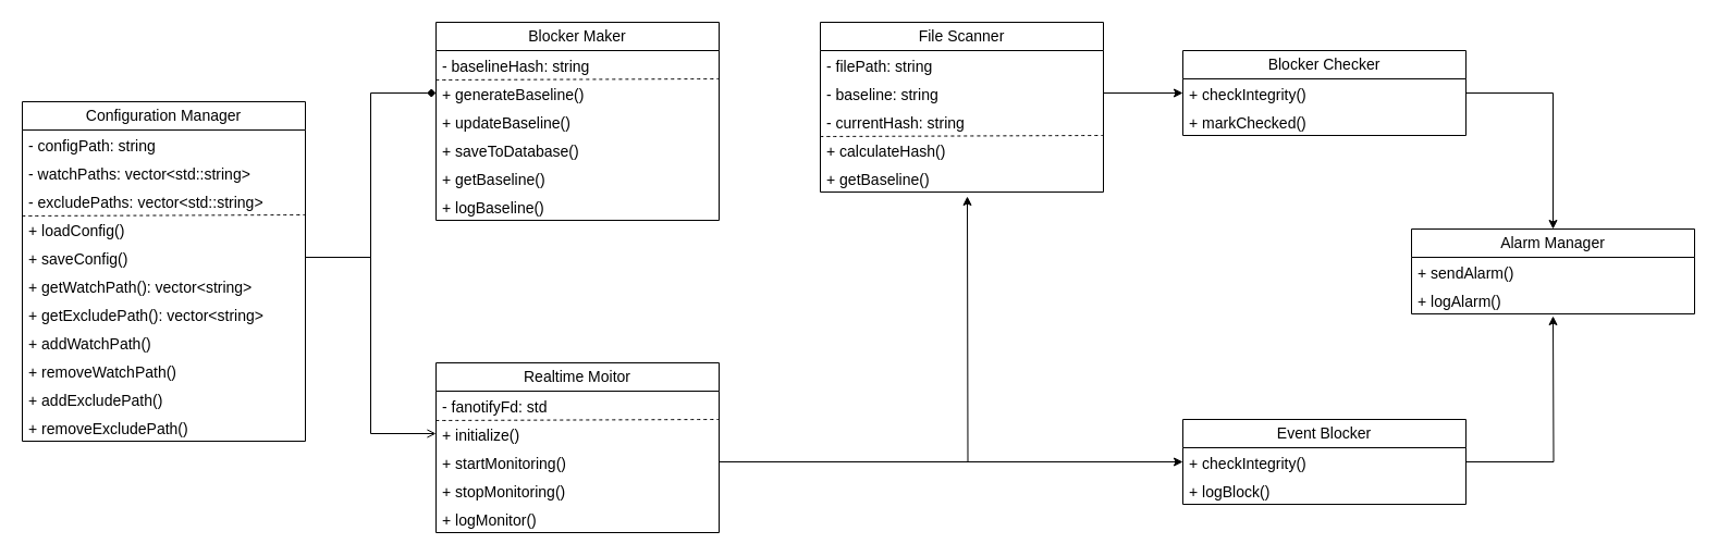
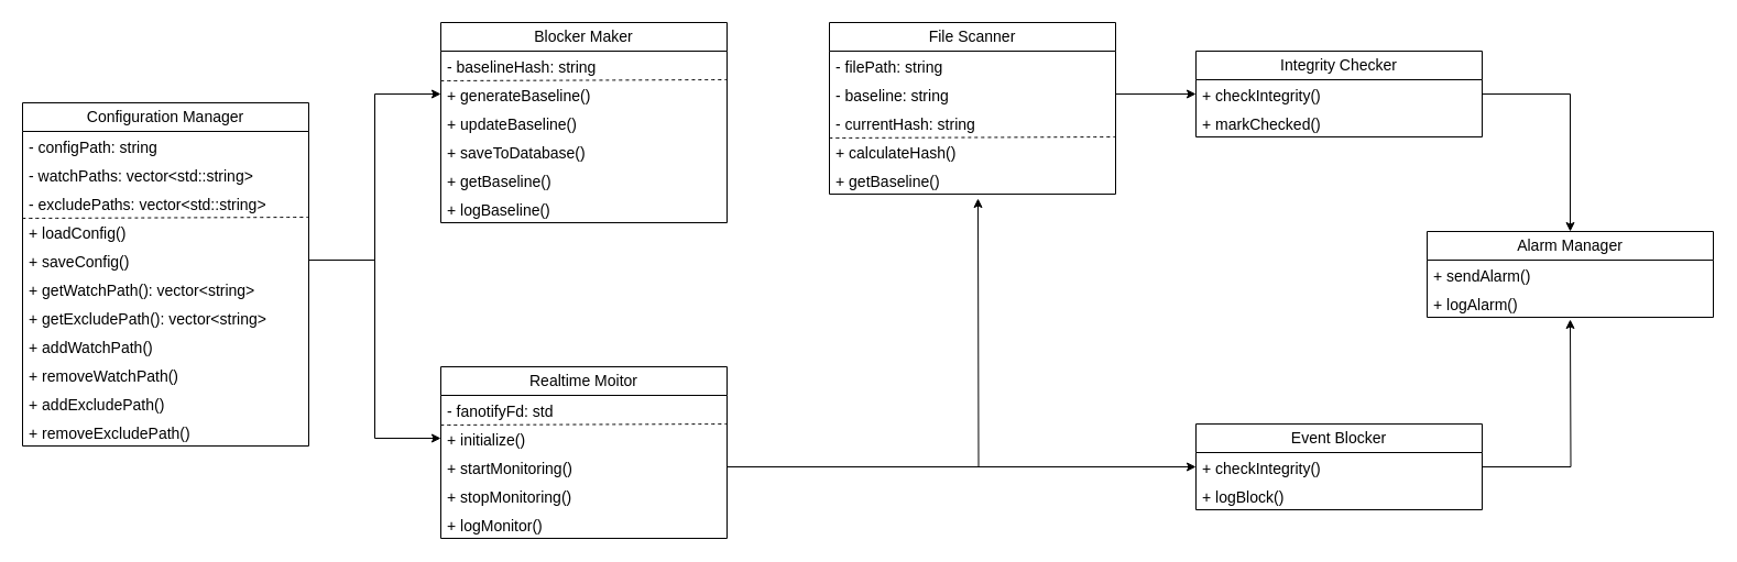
- <mxCell id="45" value="Blocker Checker" style="swimlane;fontStyle=0;childLayout=stackLayout;horizontal=1;startSize=26;fillColor=none;horizontalStack=0;resizeParent=1;resizeParentMax=0;resizeLast=0;collapsible=1;marginBottom=0;whiteSpace=wrap;html=1;fontSize=14;" parent="1" vertex="1"><mxGeometry x="1086" y="46" width="260" height="78" as="geometry" /></mxCell>
+ <mxCell id="45" value="Integrity Checker" style="swimlane;fontStyle=0;childLayout=stackLayout;horizontal=1;startSize=26;fillColor=none;horizontalStack=0;resizeParent=1;resizeParentMax=0;resizeLast=0;collapsible=1;marginBottom=0;whiteSpace=wrap;html=1;fontSize=14;" parent="1" vertex="1"><mxGeometry x="1086" y="46" width="260" height="78" as="geometry" /></mxCell>
- <mxCell id="43" style="edgeStyle=orthogonalEdgeStyle;rounded=0;orthogonalLoop=1;jettySize=auto;html=1;exitX=1;exitY=0.5;exitDx=0;exitDy=0;entryX=0;entryY=0.5;entryDx=0;entryDy=0;fontSize=14;endArrow=diamond;" parent="1" source="7" target="17" edge="1"><mxGeometry relative="1" as="geometry" /></mxCell>
+ <mxCell id="43" style="edgeStyle=orthogonalEdgeStyle;rounded=0;orthogonalLoop=1;jettySize=auto;html=1;exitX=1;exitY=0.5;exitDx=0;exitDy=0;entryX=0;entryY=0.5;entryDx=0;entryDy=0;fontSize=14;" parent="1" source="7" target="17" edge="1"><mxGeometry relative="1" as="geometry" /></mxCell>
- <mxCell id="44" style="edgeStyle=orthogonalEdgeStyle;rounded=0;orthogonalLoop=1;jettySize=auto;html=1;exitX=1;exitY=0.5;exitDx=0;exitDy=0;entryX=0;entryY=0.5;entryDx=0;entryDy=0;endArrow=open;" parent="1" source="7" target="25" edge="1"><mxGeometry relative="1" as="geometry" /></mxCell>
+ <mxCell id="44" style="edgeStyle=orthogonalEdgeStyle;rounded=0;orthogonalLoop=1;jettySize=auto;html=1;exitX=1;exitY=0.5;exitDx=0;exitDy=0;entryX=0;entryY=0.5;entryDx=0;entryDy=0;" parent="1" source="7" target="25" edge="1"><mxGeometry relative="1" as="geometry" /></mxCell>
